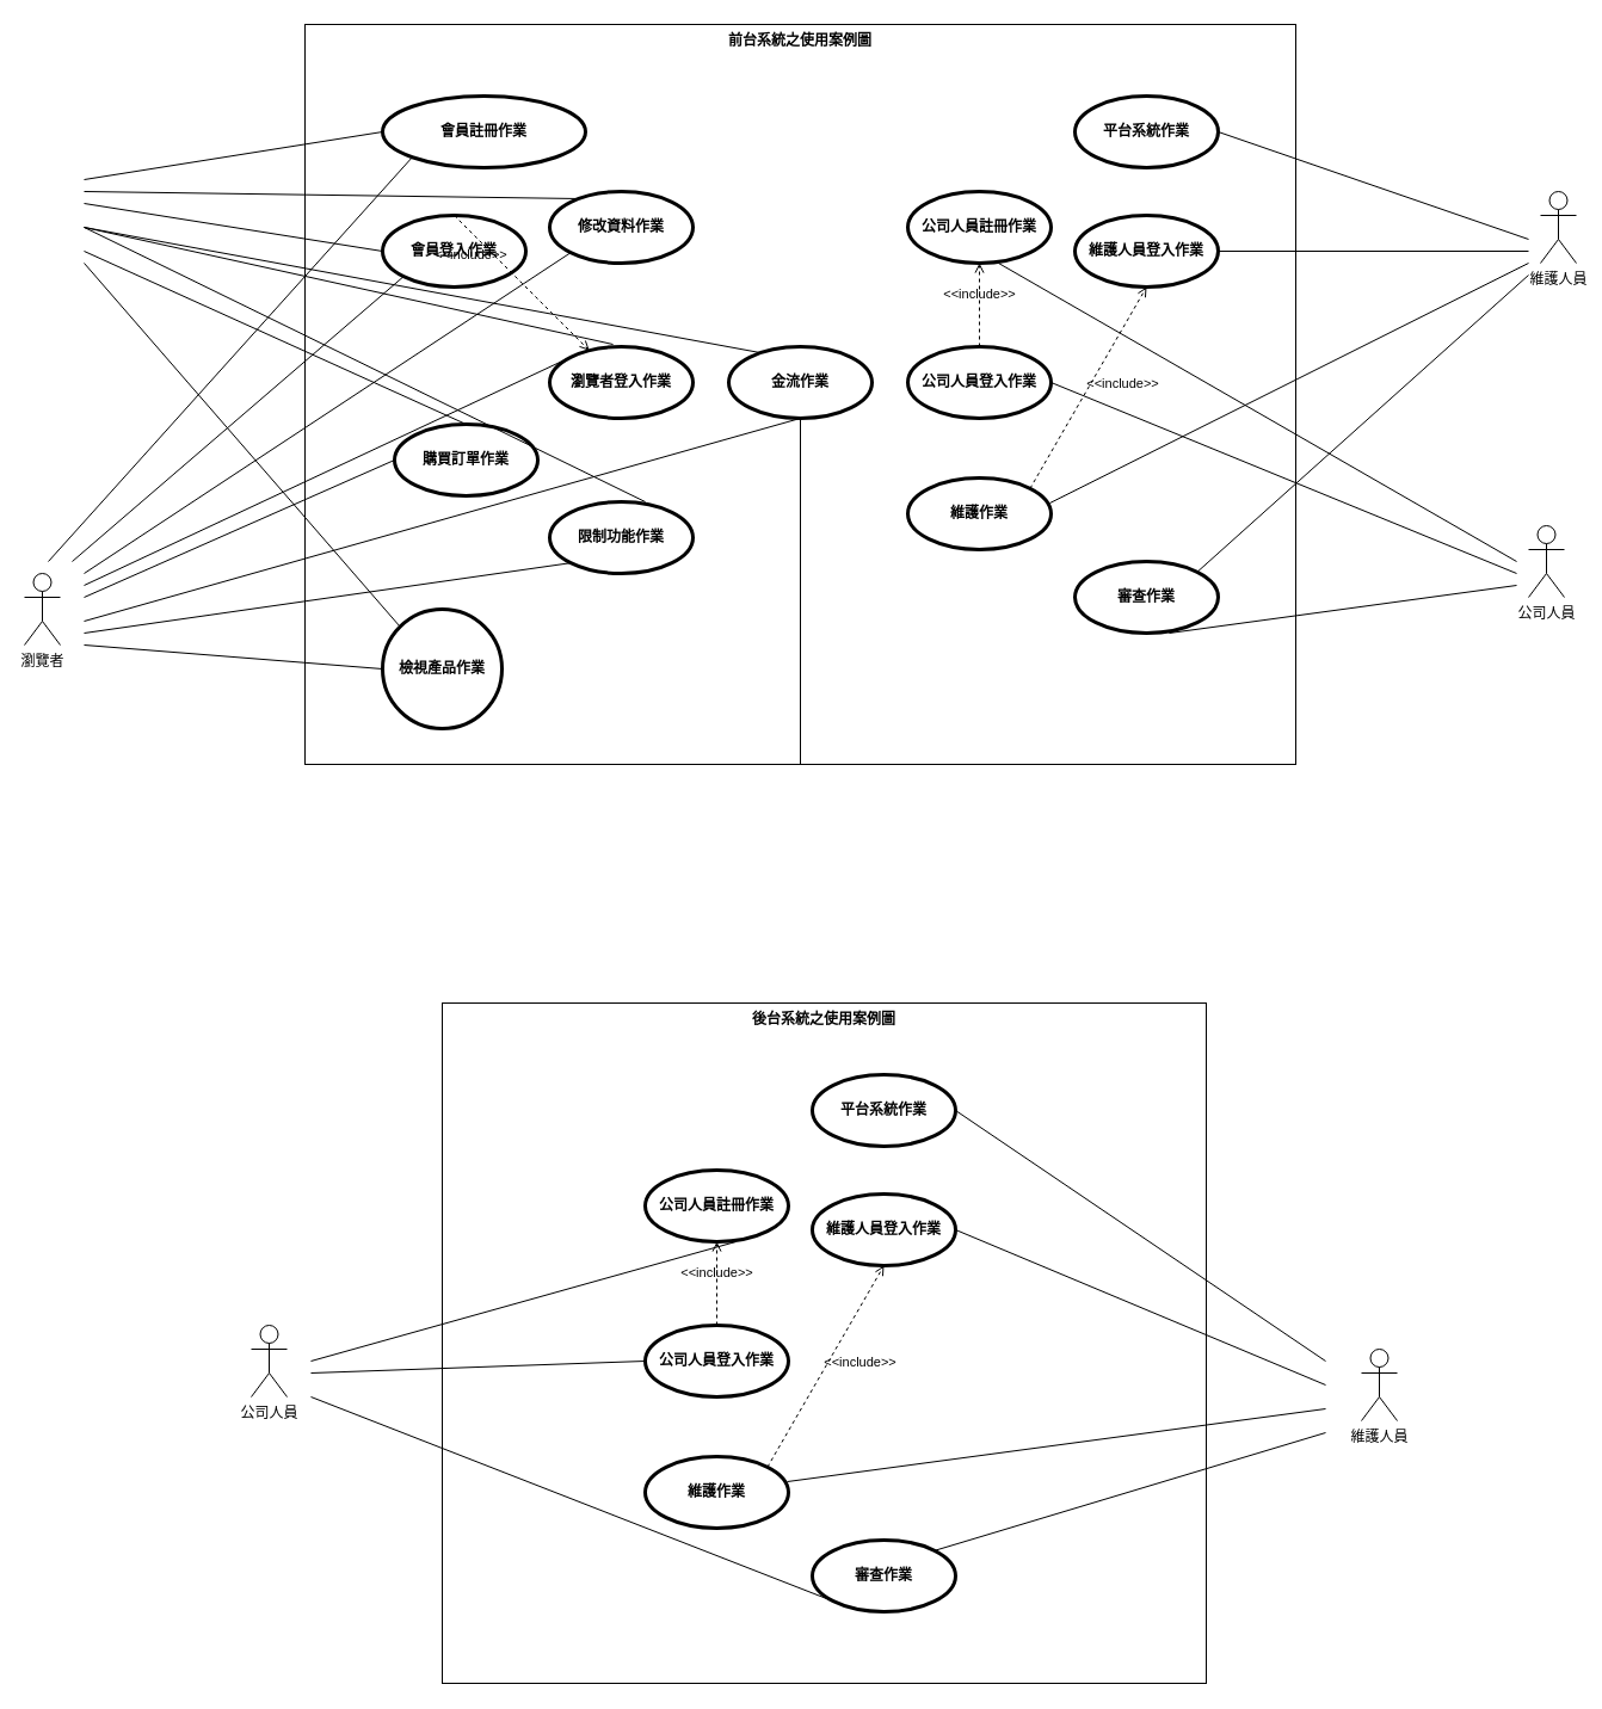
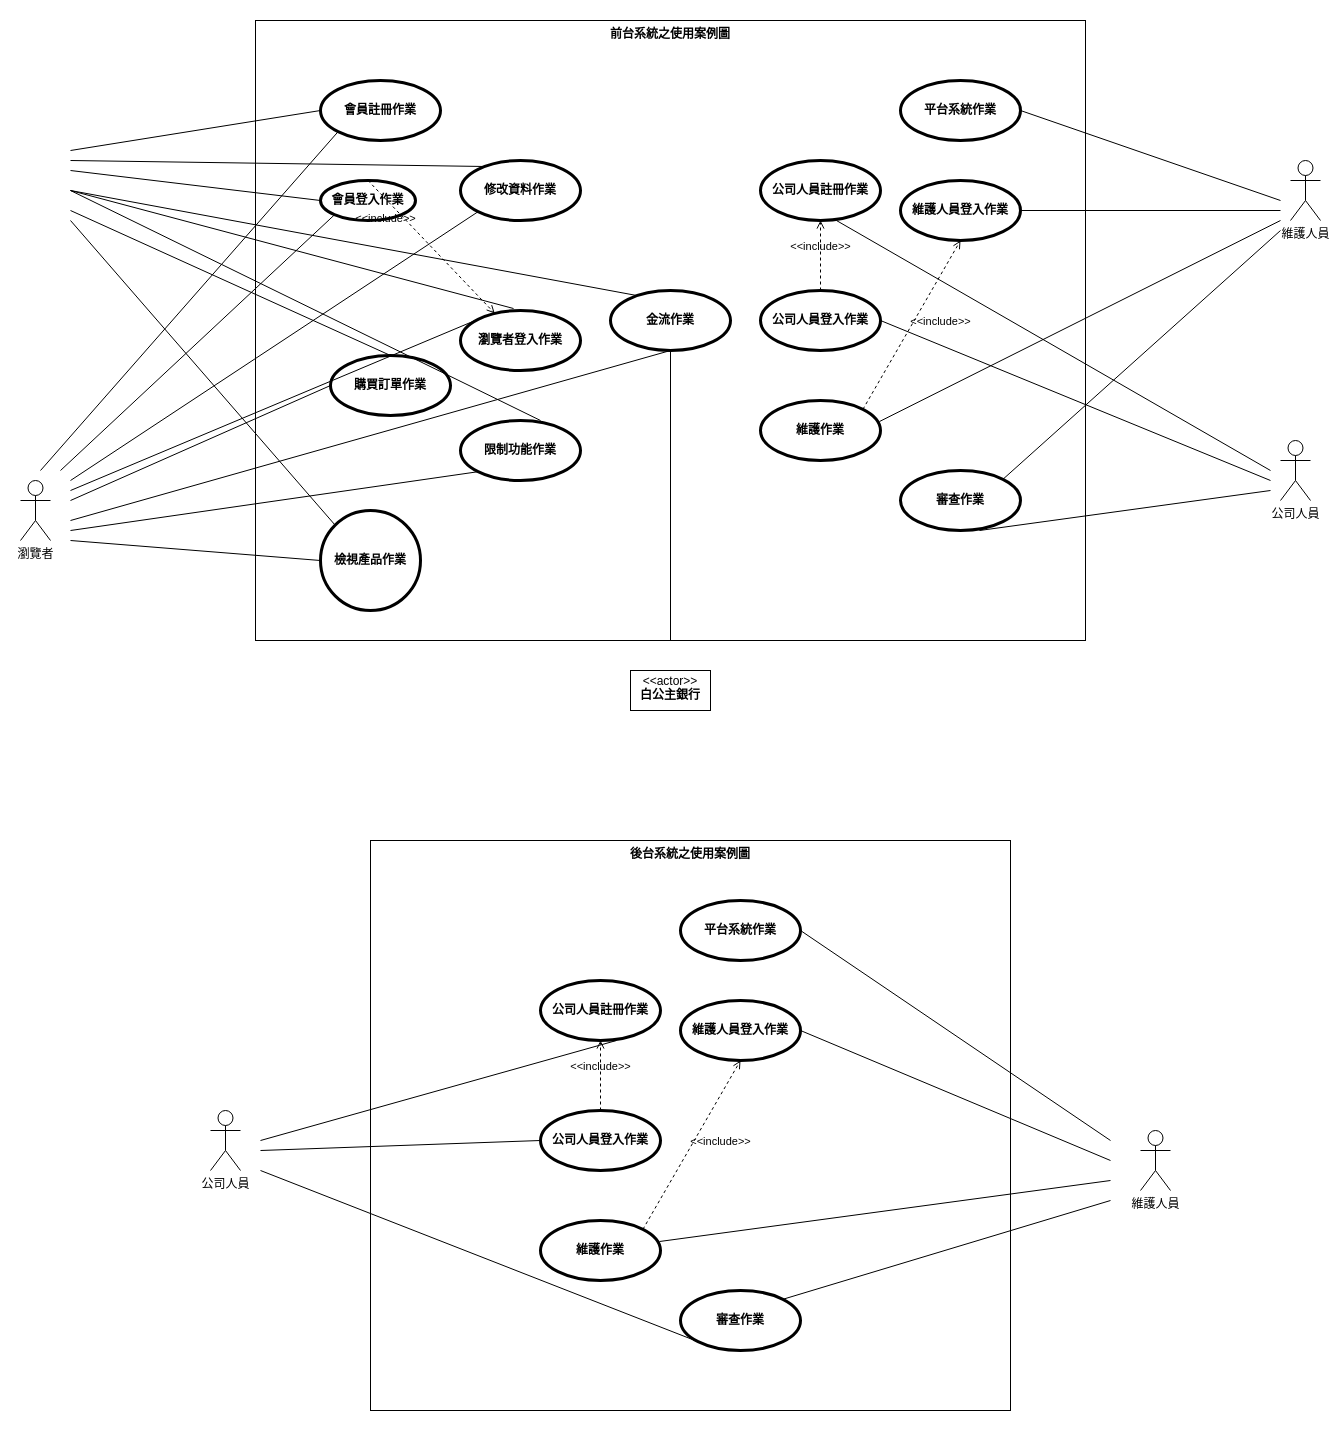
- <mxCell id="4" value="會員註冊作業" style="shape=ellipse;html=1;strokeWidth=3;fontStyle=1;whiteSpace=wrap;align=center;perimeter=ellipsePerimeter;" vertex="1" parent="1"><mxGeometry x="320" y="80" width="170" height="60" as="geometry" /></mxCell>
+ <mxCell id="4" value="會員註冊作業" style="shape=ellipse;html=1;strokeWidth=3;fontStyle=1;whiteSpace=wrap;align=center;perimeter=ellipsePerimeter;" vertex="1" parent="1"><mxGeometry x="320" y="80" width="120" height="60" as="geometry" /></mxCell>
- <mxCell id="34" value="會員登入作業" style="shape=ellipse;html=1;strokeWidth=3;fontStyle=1;whiteSpace=wrap;align=center;perimeter=ellipsePerimeter;" vertex="1" parent="1"><mxGeometry x="320" y="180" width="120" height="60" as="geometry" /></mxCell>
+ <mxCell id="34" value="會員登入作業" style="shape=ellipse;html=1;strokeWidth=3;fontStyle=1;whiteSpace=wrap;align=center;perimeter=ellipsePerimeter;" vertex="1" parent="1"><mxGeometry x="320" y="180" width="95" height="40" as="geometry" /></mxCell>
- <mxCell id="8" value="瀏覽者登入作業" style="shape=ellipse;html=1;strokeWidth=3;fontStyle=1;whiteSpace=wrap;align=center;perimeter=ellipsePerimeter;" vertex="1" parent="1"><mxGeometry x="460" y="290" width="120" height="60" as="geometry" /></mxCell>
+ <mxCell id="8" value="瀏覽者登入作業" style="shape=ellipse;html=1;strokeWidth=3;fontStyle=1;whiteSpace=wrap;align=center;perimeter=ellipsePerimeter;" vertex="1" parent="1"><mxGeometry x="460" y="310" width="120" height="60" as="geometry" /></mxCell>
+ <mxCell id="47" value="&lt;p style=&quot;margin: 0px ; margin-top: 4px ; text-align: center&quot;&gt;&amp;lt;&amp;lt;actor&amp;gt;&amp;gt;&lt;br&gt;&lt;b&gt;白公主銀行&lt;/b&gt;&lt;/p&gt;" style="shape=rect;html=1;overflow=fill;html=1;whiteSpace=wrap;align=center;" vertex="1" parent="1"><mxGeometry x="630" y="670" width="80" height="40" as="geometry" /></mxCell>
